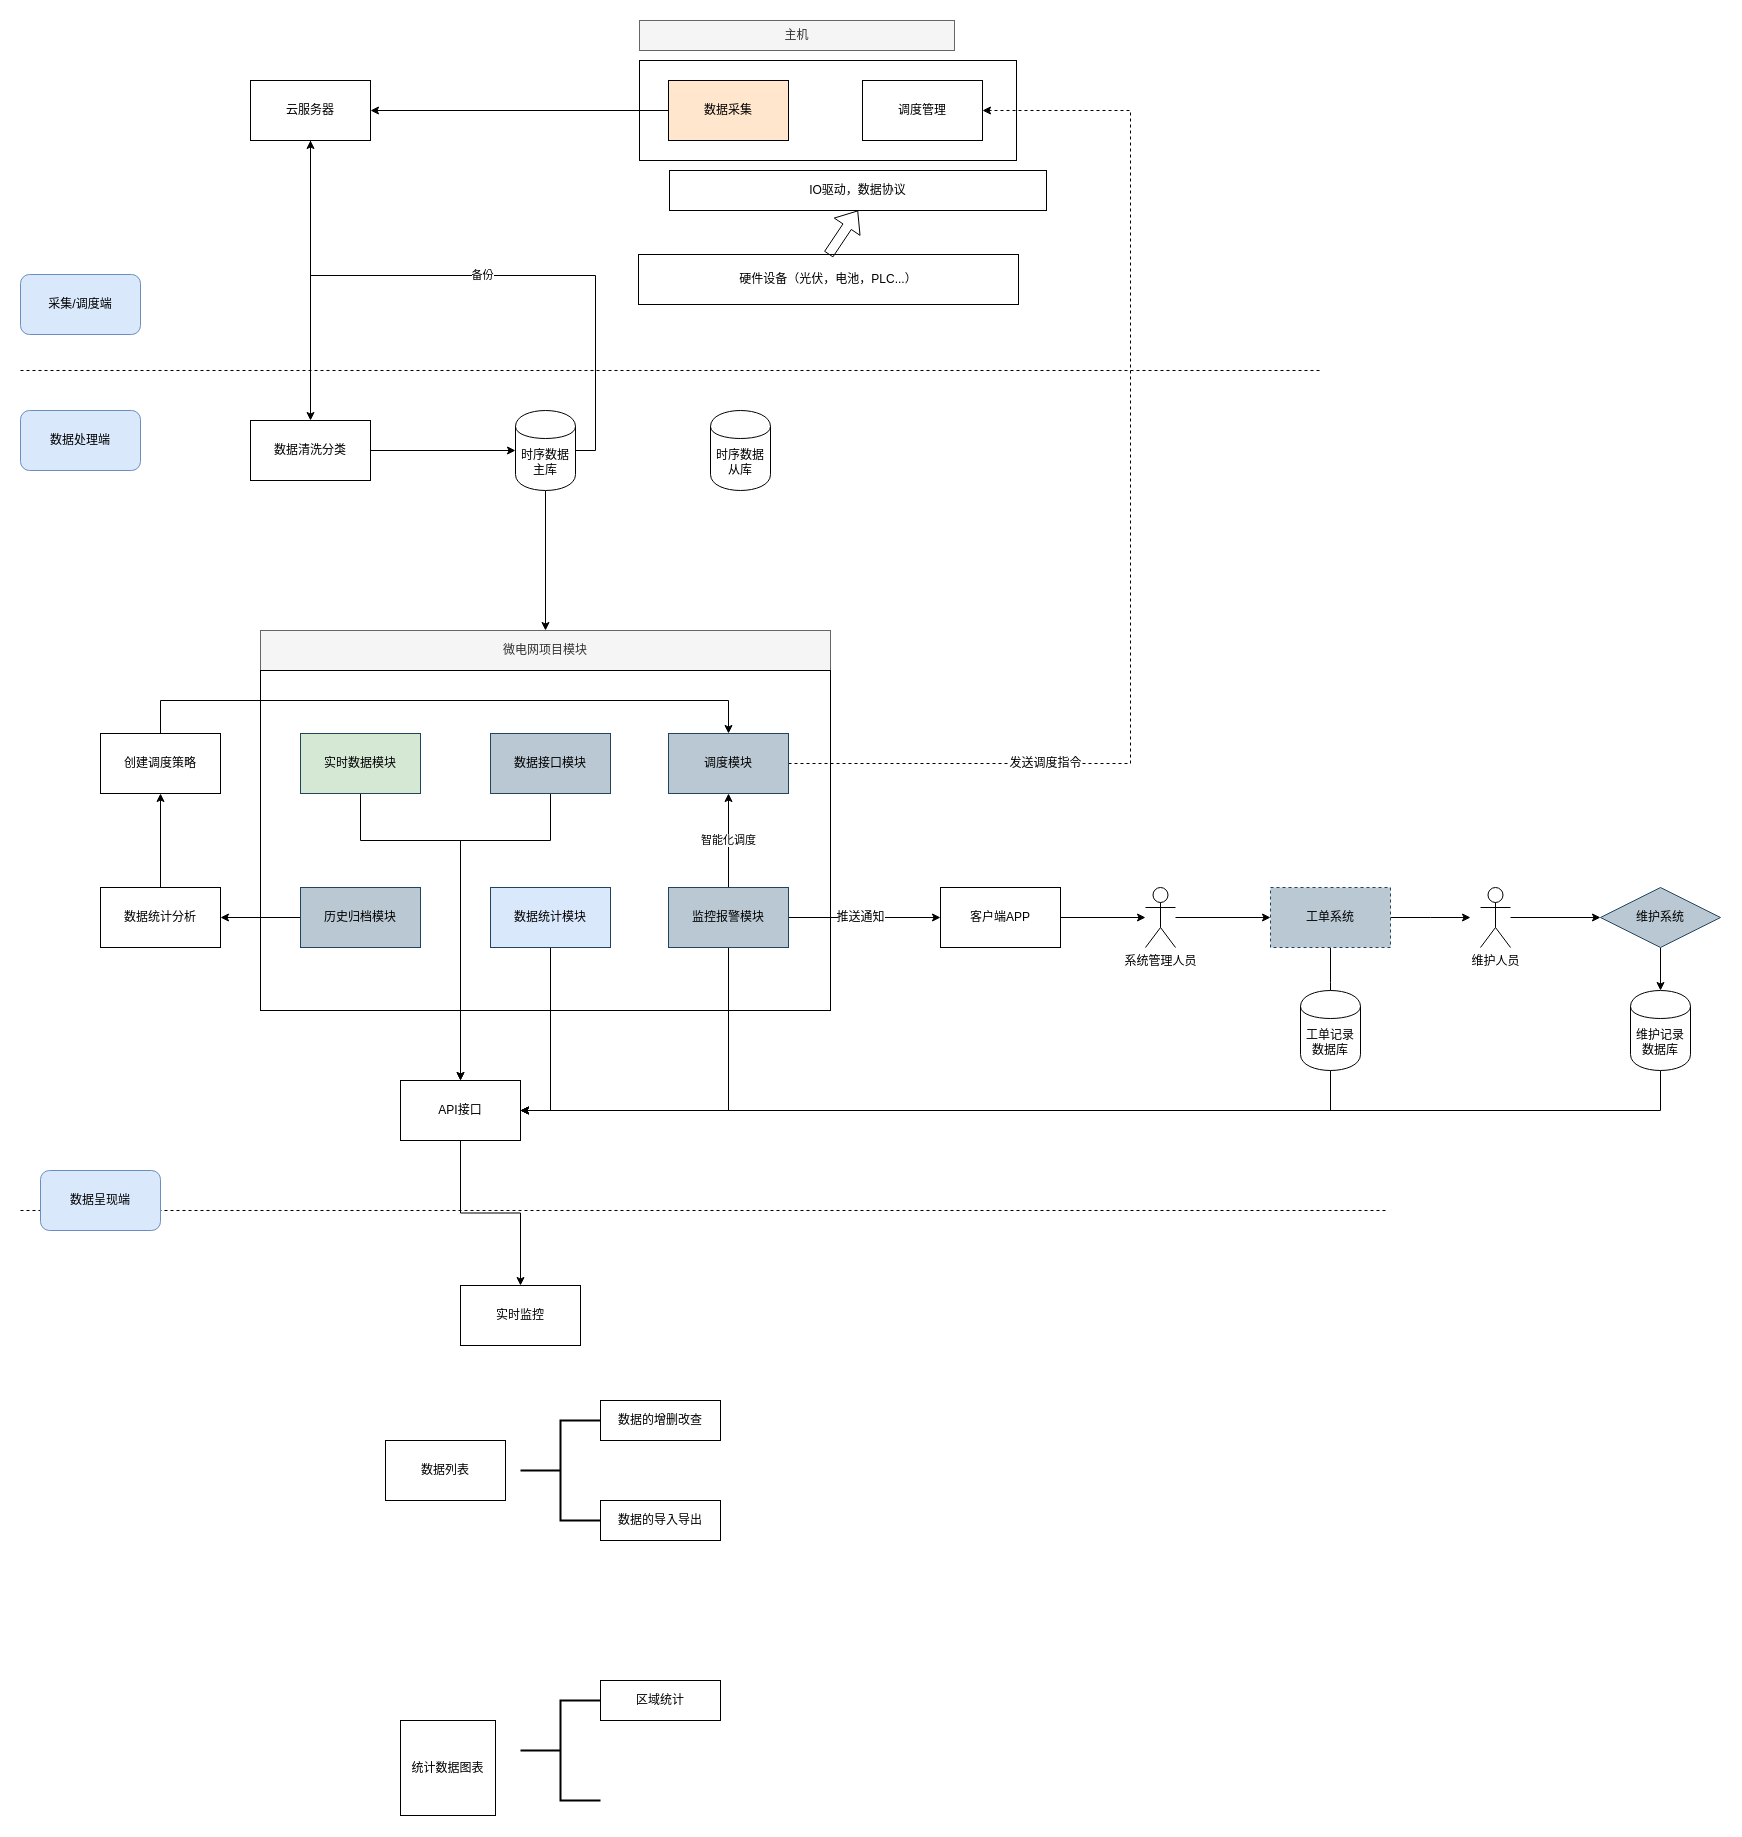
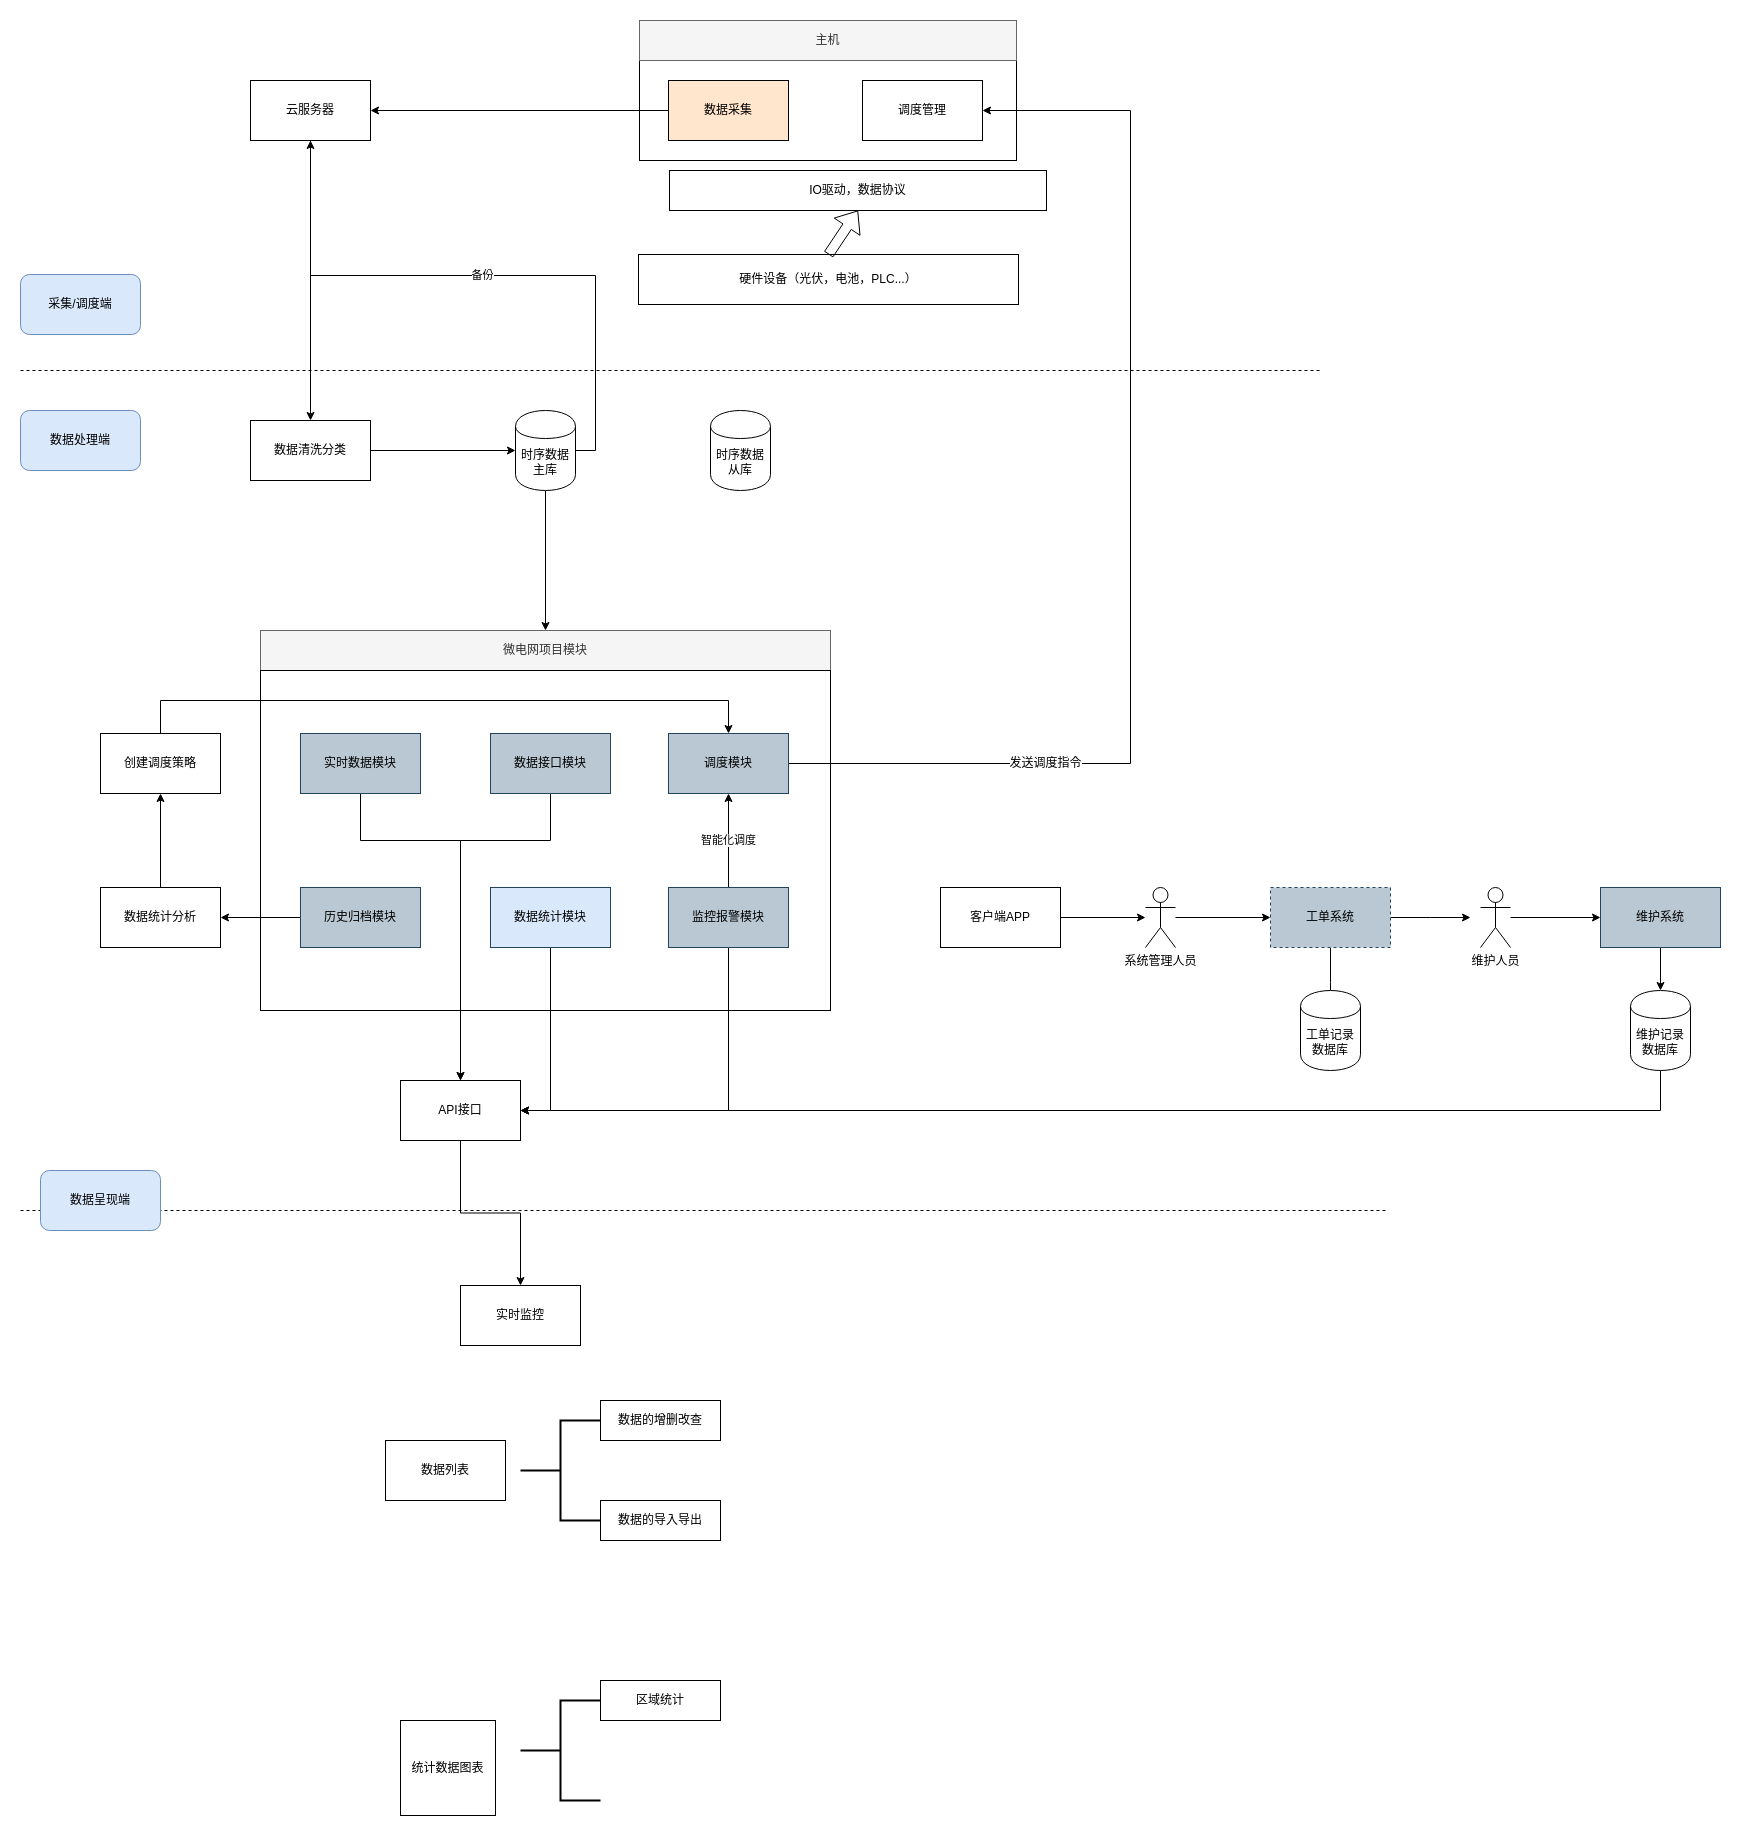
- <mxCell id="8" value="主机" style="rounded=0;whiteSpace=wrap;html=1;fillColor=#f5f5f5;strokeColor=#666666;fontColor=#333333;" vertex="1" parent="1"><mxGeometry x="639" y="20" width="315" height="30" as="geometry" /></mxCell>
+ <mxCell id="8" value="主机" style="rounded=0;whiteSpace=wrap;html=1;fillColor=#f5f5f5;strokeColor=#666666;fontColor=#333333;" vertex="1" parent="1"><mxGeometry x="639" y="20" width="377" height="40" as="geometry" /></mxCell>
- <mxCell id="49" style="edgeStyle=orthogonalEdgeStyle;rounded=0;orthogonalLoop=1;jettySize=auto;html=1;exitX=1;exitY=0.5;exitDx=0;exitDy=0;entryX=1;entryY=0.5;entryDx=0;entryDy=0;dashed=1;" edge="1" parent="1" source="51" target="6"><mxGeometry relative="1" as="geometry"><mxPoint x="940" y="730" as="targetPoint" /><Array as="points"><mxPoint x="1130" y="763" /><mxPoint x="1130" y="110" /></Array></mxGeometry></mxCell>
+ <mxCell id="49" style="edgeStyle=orthogonalEdgeStyle;rounded=0;orthogonalLoop=1;jettySize=auto;html=1;exitX=1;exitY=0.5;exitDx=0;exitDy=0;entryX=1;entryY=0.5;entryDx=0;entryDy=0;" edge="1" parent="1" source="51" target="6"><mxGeometry relative="1" as="geometry"><mxPoint x="940" y="730" as="targetPoint" /><Array as="points"><mxPoint x="1130" y="763" /><mxPoint x="1130" y="110" /></Array></mxGeometry></mxCell>
- <mxCell id="17" value="实时数据模块" style="rounded=0;whiteSpace=wrap;html=1;fillColor=#d5e8d4;strokeColor=#23445d;" vertex="1" parent="1"><mxGeometry x="300" y="733" width="120" height="60" as="geometry" /></mxCell>
+ <mxCell id="17" value="实时数据模块" style="rounded=0;whiteSpace=wrap;html=1;fillColor=#bac8d3;strokeColor=#23445d;" vertex="1" parent="1"><mxGeometry x="300" y="733" width="120" height="60" as="geometry" /></mxCell>
- <mxCell id="28" style="edgeStyle=orthogonalEdgeStyle;rounded=0;orthogonalLoop=1;jettySize=auto;html=1;exitX=1;exitY=0.5;exitDx=0;exitDy=0;entryX=0;entryY=0.5;entryDx=0;entryDy=0;" edge="1" parent="1" source="32" target="36"><mxGeometry relative="1" as="geometry" /></mxCell>
- <mxCell id="29" value="推送通知" style="text;html=1;align=center;verticalAlign=middle;resizable=0;points=[];;labelBackgroundColor=#ffffff;" vertex="1" connectable="0" parent="28"><mxGeometry x="-0.061" y="-2" relative="1" as="geometry"><mxPoint y="-3" as="offset" /></mxGeometry></mxCell>
- <mxCell id="53" value="维护系统" style="rhombus;whiteSpace=wrap;html=1;fillColor=#bac8d3;strokeColor=#23445d;" vertex="1" parent="1"><mxGeometry x="1600" y="887" width="120" height="60" as="geometry" /></mxCell>
+ <mxCell id="53" value="维护系统" style="rounded=0;whiteSpace=wrap;html=1;fillColor=#bac8d3;strokeColor=#23445d;" vertex="1" parent="1"><mxGeometry x="1600" y="887" width="120" height="60" as="geometry" /></mxCell>
- <mxCell id="58" style="edgeStyle=orthogonalEdgeStyle;rounded=0;orthogonalLoop=1;jettySize=auto;html=1;exitX=0.5;exitY=1;exitDx=0;exitDy=0;entryX=1;entryY=0.5;entryDx=0;entryDy=0;" edge="1" parent="1" source="59" target="34"><mxGeometry relative="1" as="geometry" /></mxCell>
